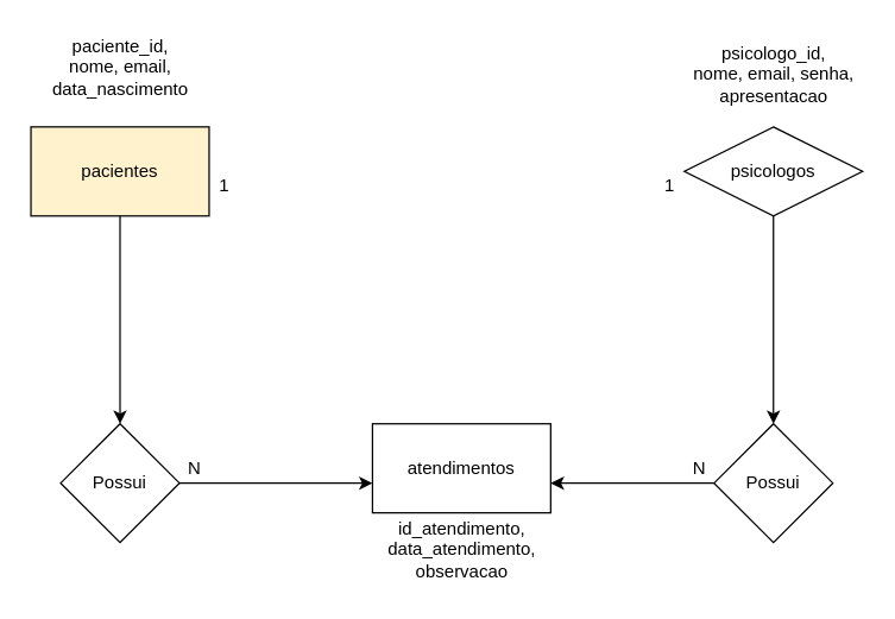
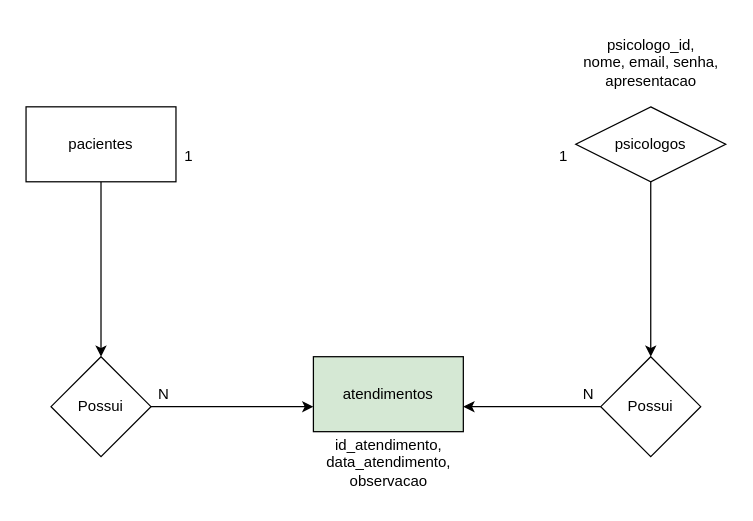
- <mxCell id="8" value="paciente_id,&lt;br&gt;nome,&amp;nbsp;email,&lt;br&gt;data_nascimento" style="text;html=1;align=center;verticalAlign=middle;resizable=0;points=[];autosize=1;strokeColor=none;fillColor=none;" parent="1" vertex="1"><mxGeometry x="25" y="20" width="110" height="50" as="geometry" /></mxCell>
- <mxCell id="3" value="pacientes" style="rounded=0;whiteSpace=wrap;html=1;fillColor=#fff2cc;" parent="1" vertex="1"><mxGeometry x="20" y="85" width="120" height="60" as="geometry" /></mxCell>
+ <mxCell id="3" value="pacientes" style="rounded=0;whiteSpace=wrap;html=1;" parent="1" vertex="1"><mxGeometry x="20" y="85" width="120" height="60" as="geometry" /></mxCell>
- <mxCell id="6" value="atendimentos" style="rounded=0;whiteSpace=wrap;html=1;" parent="1" vertex="1"><mxGeometry x="250" y="285" width="120" height="60" as="geometry" /></mxCell>
+ <mxCell id="6" value="atendimentos" style="rounded=0;whiteSpace=wrap;html=1;fillColor=#d5e8d4;" parent="1" vertex="1"><mxGeometry x="250" y="285" width="120" height="60" as="geometry" /></mxCell>
